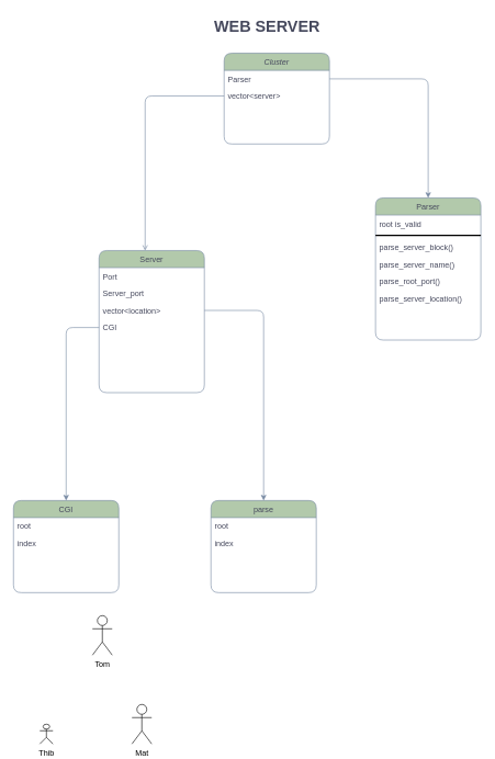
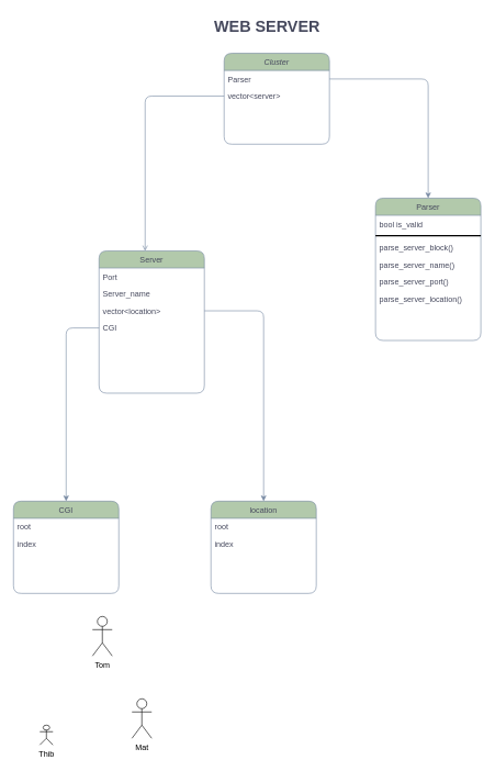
- <mxCell id="16" value="root is_valid" style="text;align=left;verticalAlign=top;spacingLeft=4;spacingRight=4;overflow=hidden;rotatable=0;points=[[0,0.5],[1,0.5]];portConstraint=eastwest;fontColor=#46495D;rounded=1;" vertex="1" parent="15"><mxGeometry y="26" width="160" height="26" as="geometry" /></mxCell>
+ <mxCell id="16" value="bool is_valid" style="text;align=left;verticalAlign=top;spacingLeft=4;spacingRight=4;overflow=hidden;rotatable=0;points=[[0,0.5],[1,0.5]];portConstraint=eastwest;fontColor=#46495D;rounded=1;" vertex="1" parent="15"><mxGeometry y="26" width="160" height="26" as="geometry" /></mxCell>
- <mxCell id="20" value="parse_root_port()" style="text;align=left;verticalAlign=top;spacingLeft=4;spacingRight=4;overflow=hidden;rotatable=0;points=[[0,0.5],[1,0.5]];portConstraint=eastwest;fontColor=#46495D;rounded=1;" vertex="1" parent="15"><mxGeometry y="114" width="160" height="26" as="geometry" /></mxCell>
+ <mxCell id="20" value="parse_server_port()" style="text;align=left;verticalAlign=top;spacingLeft=4;spacingRight=4;overflow=hidden;rotatable=0;points=[[0,0.5],[1,0.5]];portConstraint=eastwest;fontColor=#46495D;rounded=1;" vertex="1" parent="15"><mxGeometry y="114" width="160" height="26" as="geometry" /></mxCell>
- <mxCell id="10" value="Server_port" style="text;align=left;verticalAlign=top;spacingLeft=4;spacingRight=4;overflow=hidden;rotatable=0;points=[[0,0.5],[1,0.5]];portConstraint=eastwest;fontColor=#46495D;rounded=1;" vertex="1" parent="8"><mxGeometry y="52" width="160" height="26" as="geometry" /></mxCell>
+ <mxCell id="10" value="Server_name" style="text;align=left;verticalAlign=top;spacingLeft=4;spacingRight=4;overflow=hidden;rotatable=0;points=[[0,0.5],[1,0.5]];portConstraint=eastwest;fontColor=#46495D;rounded=1;" vertex="1" parent="8"><mxGeometry y="52" width="160" height="26" as="geometry" /></mxCell>
- <mxCell id="5" value="parse" style="swimlane;fontStyle=0;align=center;verticalAlign=top;childLayout=stackLayout;horizontal=1;startSize=26;horizontalStack=0;resizeParent=1;resizeLast=0;collapsible=1;marginBottom=0;shadow=0;strokeWidth=1;fillColor=#B2C9AB;strokeColor=#788AA3;fontColor=#46495D;rounded=1;" vertex="1" parent="1"><mxGeometry x="320" y="760" width="160" height="140" as="geometry"><mxRectangle x="340" y="380" width="170" height="26" as="alternateBounds" /></mxGeometry></mxCell>
+ <mxCell id="5" value="location" style="swimlane;fontStyle=0;align=center;verticalAlign=top;childLayout=stackLayout;horizontal=1;startSize=26;horizontalStack=0;resizeParent=1;resizeLast=0;collapsible=1;marginBottom=0;shadow=0;strokeWidth=1;fillColor=#B2C9AB;strokeColor=#788AA3;fontColor=#46495D;rounded=1;" vertex="1" parent="1"><mxGeometry x="320" y="760" width="160" height="140" as="geometry"><mxRectangle x="340" y="380" width="170" height="26" as="alternateBounds" /></mxGeometry></mxCell>
- <mxCell id="30" value="Mat" style="shape=umlActor;verticalLabelPosition=bottom;verticalAlign=top;html=1;outlineConnect=0;" vertex="1" parent="1"><mxGeometry x="200" y="1070" width="30" height="60" as="geometry" /></mxCell>
+ <mxCell id="30" value="Mat" style="shape=umlActor;verticalLabelPosition=bottom;verticalAlign=top;html=1;outlineConnect=0;" vertex="1" parent="1"><mxGeometry x="200" y="1060" width="30" height="60" as="geometry" /></mxCell>
